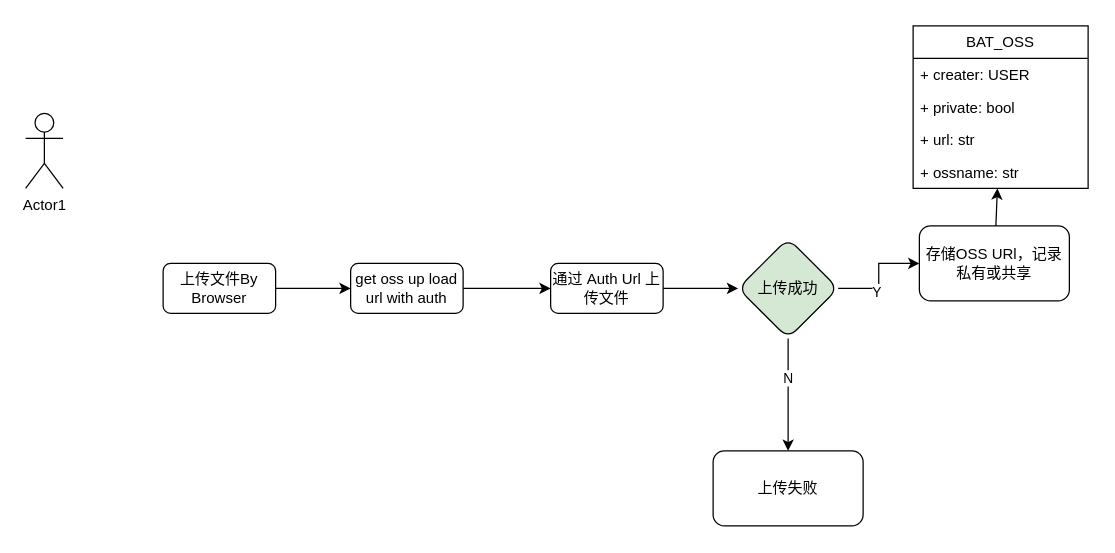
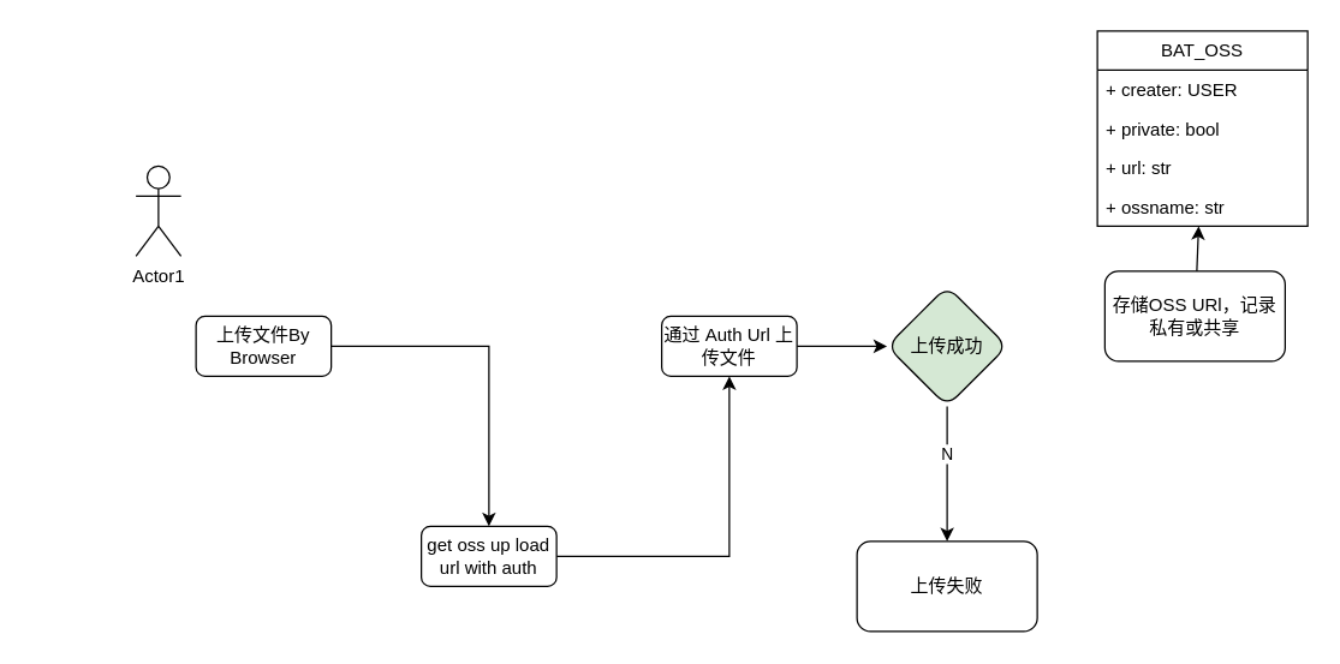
- <mxCell id="2" value="Actor1" style="shape=umlActor;verticalLabelPosition=bottom;verticalAlign=top;html=1;" vertex="1" parent="1"><mxGeometry x="20" y="90" width="30" height="60" as="geometry" /></mxCell>
+ <mxCell id="2" value="Actor1" style="shape=umlActor;verticalLabelPosition=bottom;verticalAlign=top;html=1;" vertex="1" parent="1"><mxGeometry x="90" y="110" width="30" height="60" as="geometry" /></mxCell>
- <mxCell id="9" value="" style="edgeStyle=orthogonalEdgeStyle;rounded=0;orthogonalLoop=1;jettySize=auto;html=1;" edge="1" parent="1" source="13" target="15"><mxGeometry relative="1" as="geometry" /></mxCell>
- <mxCell id="10" value="Y" style="edgeLabel;html=1;align=center;verticalAlign=middle;resizable=0;points=[];" vertex="1" connectable="0" parent="9"><mxGeometry x="-0.302" y="-2" relative="1" as="geometry"><mxPoint as="offset" /></mxGeometry></mxCell>
- <mxCell id="6" value="get oss up load url with auth" style="rounded=1;whiteSpace=wrap;html=1;" vertex="1" parent="1"><mxGeometry x="280" y="210" width="90" height="40" as="geometry" /></mxCell>
+ <mxCell id="6" value="get oss up load url with auth" style="rounded=1;whiteSpace=wrap;html=1;" vertex="1" parent="1"><mxGeometry x="280" y="350" width="90" height="40" as="geometry" /></mxCell>
